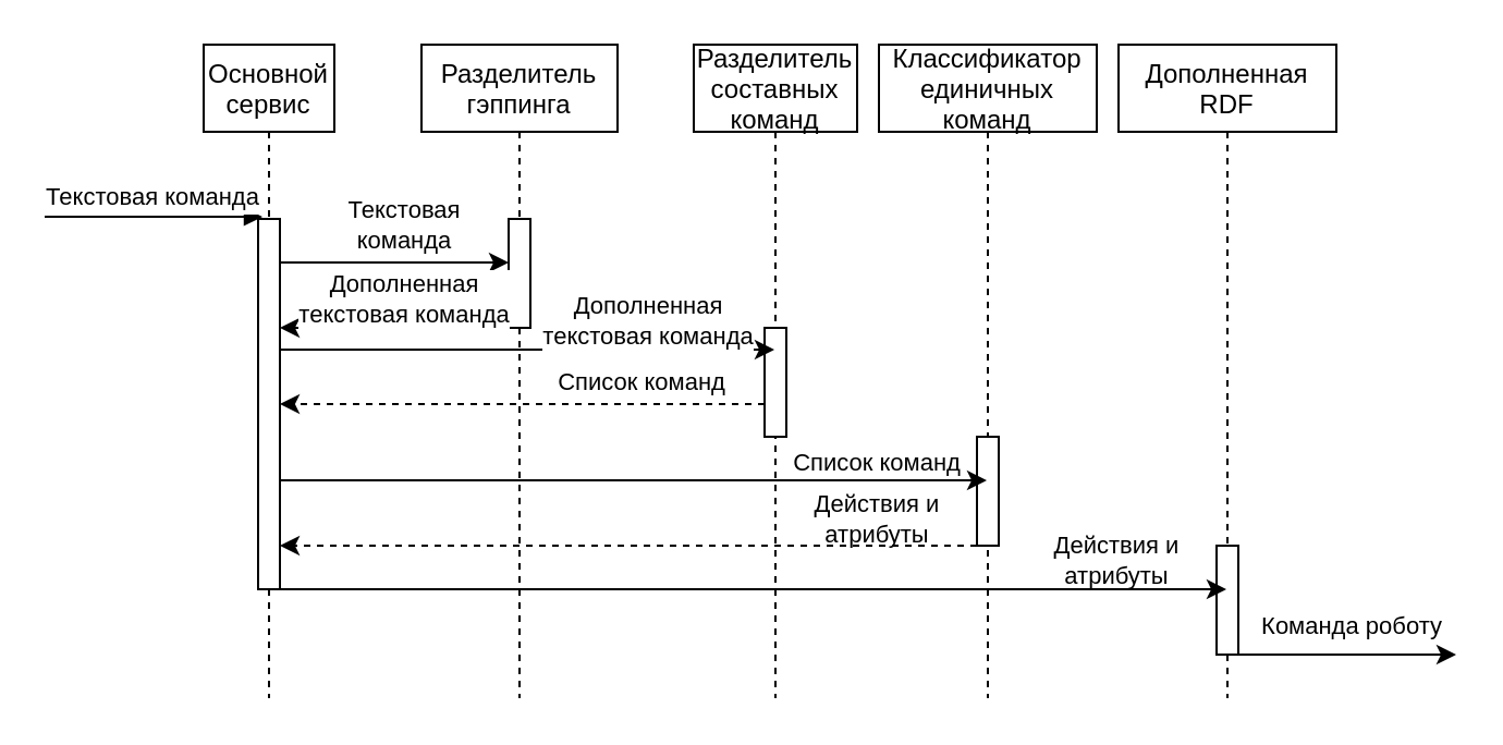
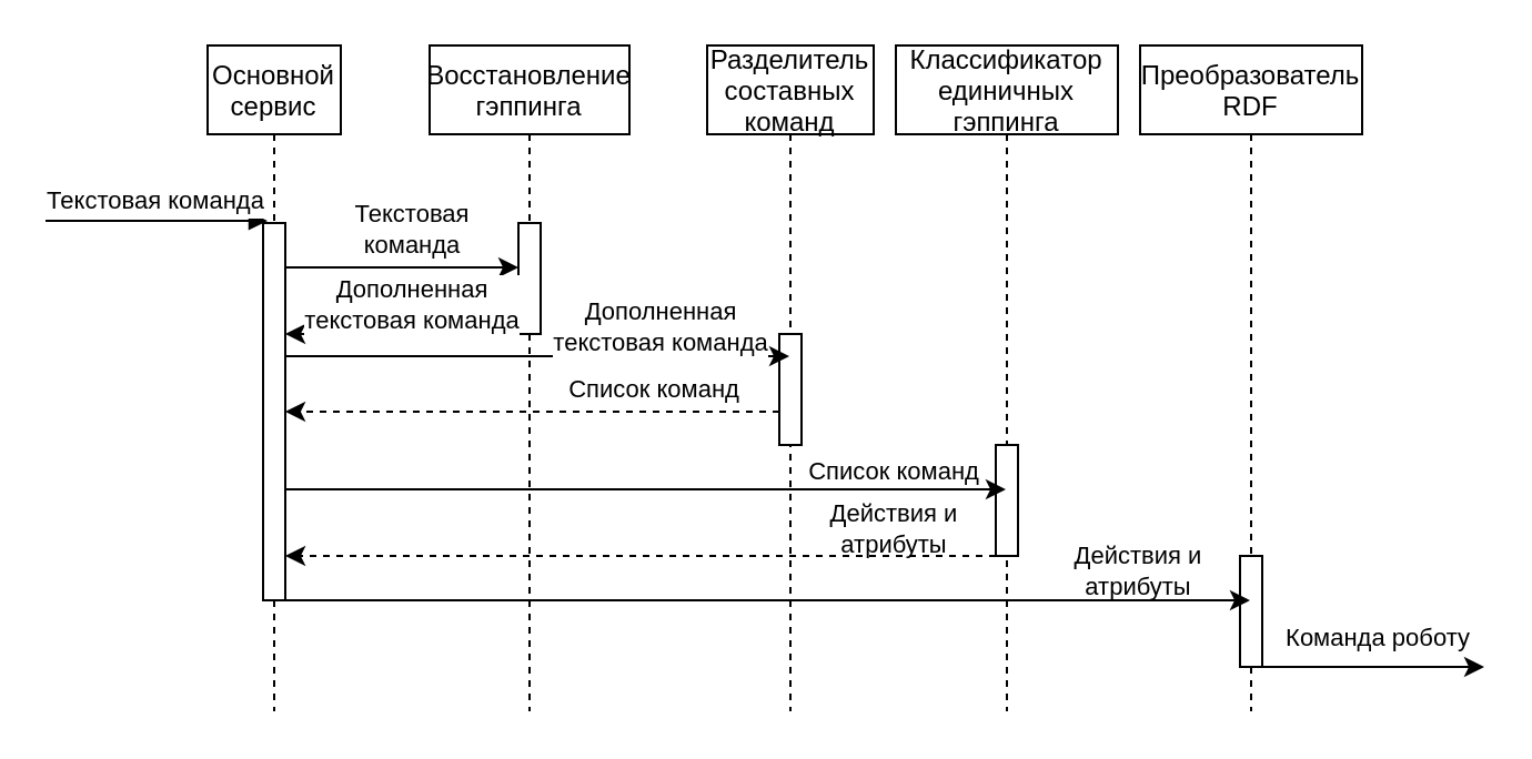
- <mxCell id="9" value="Классификатор &#10;единичных &#10;команд" style="shape=umlLifeline;perimeter=lifelinePerimeter;container=1;collapsible=0;recursiveResize=0;rounded=0;shadow=0;strokeWidth=1;" vertex="1" parent="1"><mxGeometry x="403" y="20" width="100" height="300" as="geometry" /></mxCell>
+ <mxCell id="9" value="Классификатор &#10;единичных &#10;гэппинга" style="shape=umlLifeline;perimeter=lifelinePerimeter;container=1;collapsible=0;recursiveResize=0;rounded=0;shadow=0;strokeWidth=1;" vertex="1" parent="1"><mxGeometry x="403" y="20" width="100" height="300" as="geometry" /></mxCell>
- <mxCell id="5" value="Разделитель&#10;гэппинга" style="shape=umlLifeline;perimeter=lifelinePerimeter;container=1;collapsible=0;recursiveResize=0;rounded=0;shadow=0;strokeWidth=1;" vertex="1" parent="1"><mxGeometry x="193" y="20" width="90.004" height="300" as="geometry" /></mxCell>
+ <mxCell id="5" value="Восстановление&#10;гэппинга" style="shape=umlLifeline;perimeter=lifelinePerimeter;container=1;collapsible=0;recursiveResize=0;rounded=0;shadow=0;strokeWidth=1;" vertex="1" parent="1"><mxGeometry x="193" y="20" width="90.004" height="300" as="geometry" /></mxCell>
- <mxCell id="22" value="Дополненная &#10;RDF" style="shape=umlLifeline;perimeter=lifelinePerimeter;container=1;collapsible=0;recursiveResize=0;rounded=0;shadow=0;strokeWidth=1;" vertex="1" parent="1"><mxGeometry x="513" y="20" width="100.004" height="300" as="geometry" /></mxCell>
+ <mxCell id="22" value="Преобразователь &#10;RDF" style="shape=umlLifeline;perimeter=lifelinePerimeter;container=1;collapsible=0;recursiveResize=0;rounded=0;shadow=0;strokeWidth=1;" vertex="1" parent="1"><mxGeometry x="513" y="20" width="100.004" height="300" as="geometry" /></mxCell>
